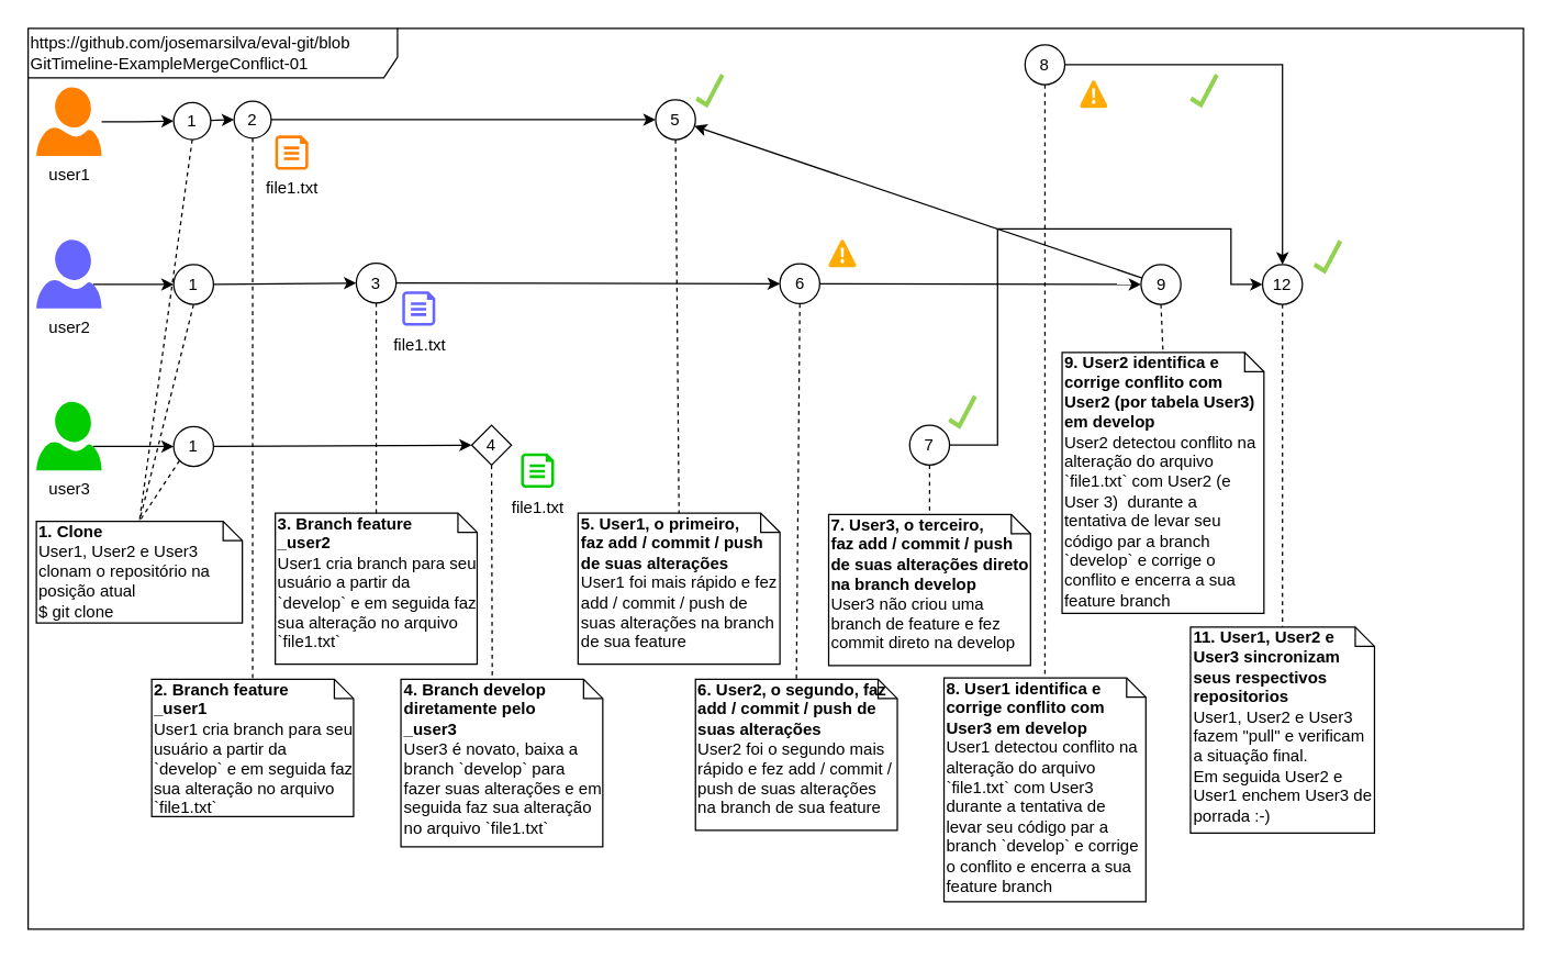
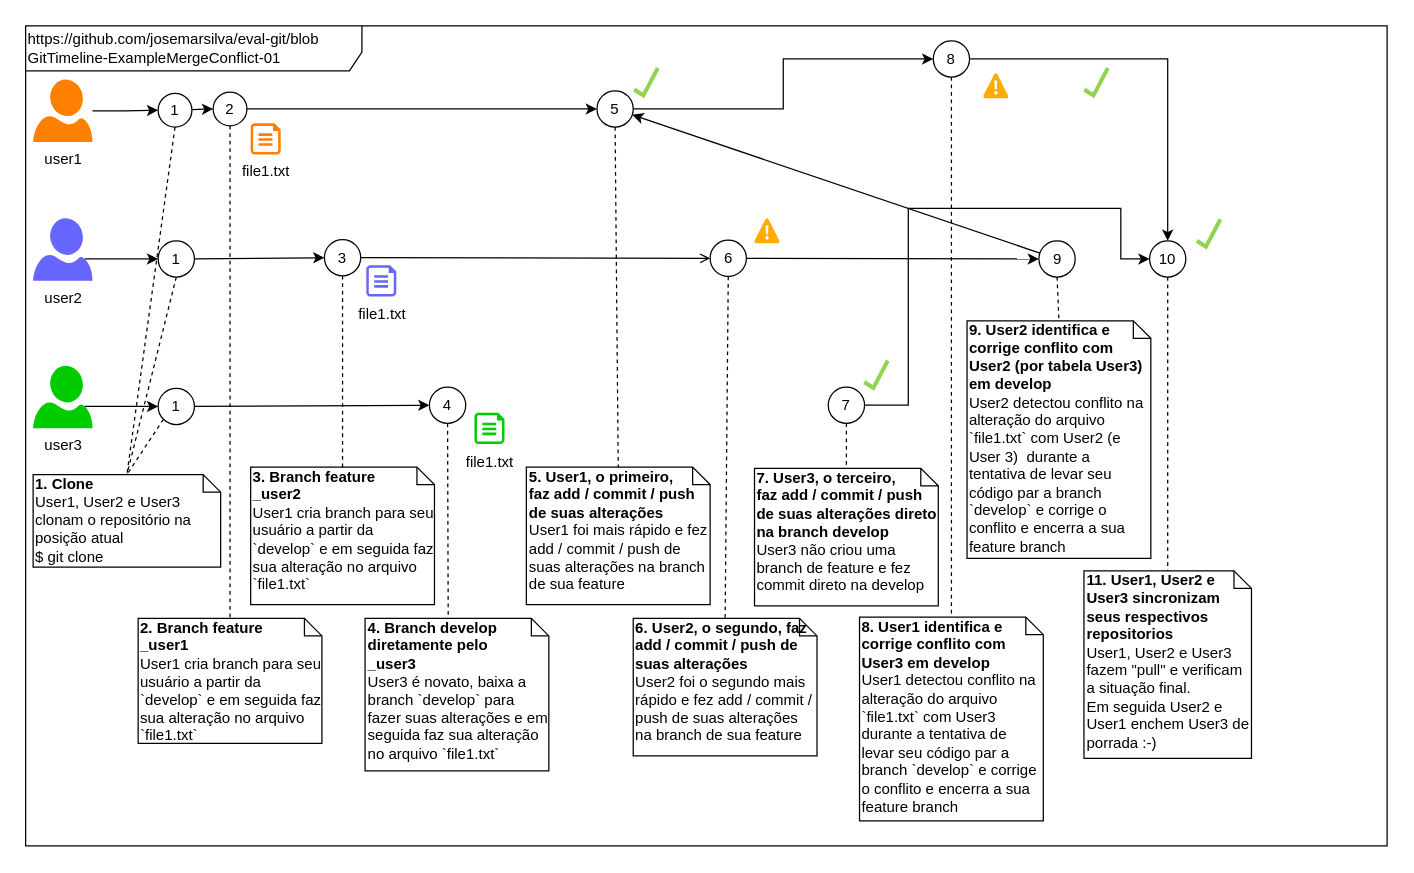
+ <mxCell id="33" style="edgeStyle=orthogonalEdgeStyle;rounded=0;orthogonalLoop=1;jettySize=auto;html=1;entryX=0;entryY=0.5;entryDx=0;entryDy=0;" parent="1" source="34" target="47" edge="1"><mxGeometry relative="1" as="geometry"><mxPoint x="786" y="86.5" as="targetPoint" /></mxGeometry></mxCell>
- <mxCell id="16" style="edgeStyle=none;rounded=0;orthogonalLoop=1;jettySize=auto;html=1;entryX=0;entryY=0.5;entryDx=0;entryDy=0;endArrow=classic;endFill=1;" parent="1" source="17" target="41" edge="1"><mxGeometry relative="1" as="geometry"><mxPoint x="388" y="206" as="targetPoint" /></mxGeometry></mxCell>
+ <mxCell id="16" style="edgeStyle=none;rounded=0;orthogonalLoop=1;jettySize=auto;html=1;entryX=0;entryY=0.5;entryDx=0;entryDy=0;endArrow=open;endFill=1;" parent="1" source="17" target="41" edge="1"><mxGeometry relative="1" as="geometry"><mxPoint x="388" y="206" as="targetPoint" /></mxGeometry></mxCell>
- <mxCell id="55" value="12" style="ellipse;whiteSpace=wrap;html=1;aspect=fixed;fillColor=none;" parent="1" vertex="1"><mxGeometry x="919" y="192" width="29" height="29" as="geometry" /></mxCell>
+ <mxCell id="55" value="10" style="ellipse;whiteSpace=wrap;html=1;aspect=fixed;fillColor=none;" parent="1" vertex="1"><mxGeometry x="919" y="192" width="29" height="29" as="geometry" /></mxCell>
- <mxCell id="29" value="4" style="rhombus;whiteSpace=wrap;html=1;aspect=fixed;fillColor=none;" parent="1" vertex="1"><mxGeometry x="343" y="309" width="29" height="29" as="geometry" /></mxCell>
+ <mxCell id="29" value="4" style="ellipse;whiteSpace=wrap;html=1;aspect=fixed;fillColor=none;" parent="1" vertex="1"><mxGeometry x="343" y="309" width="29" height="29" as="geometry" /></mxCell>
